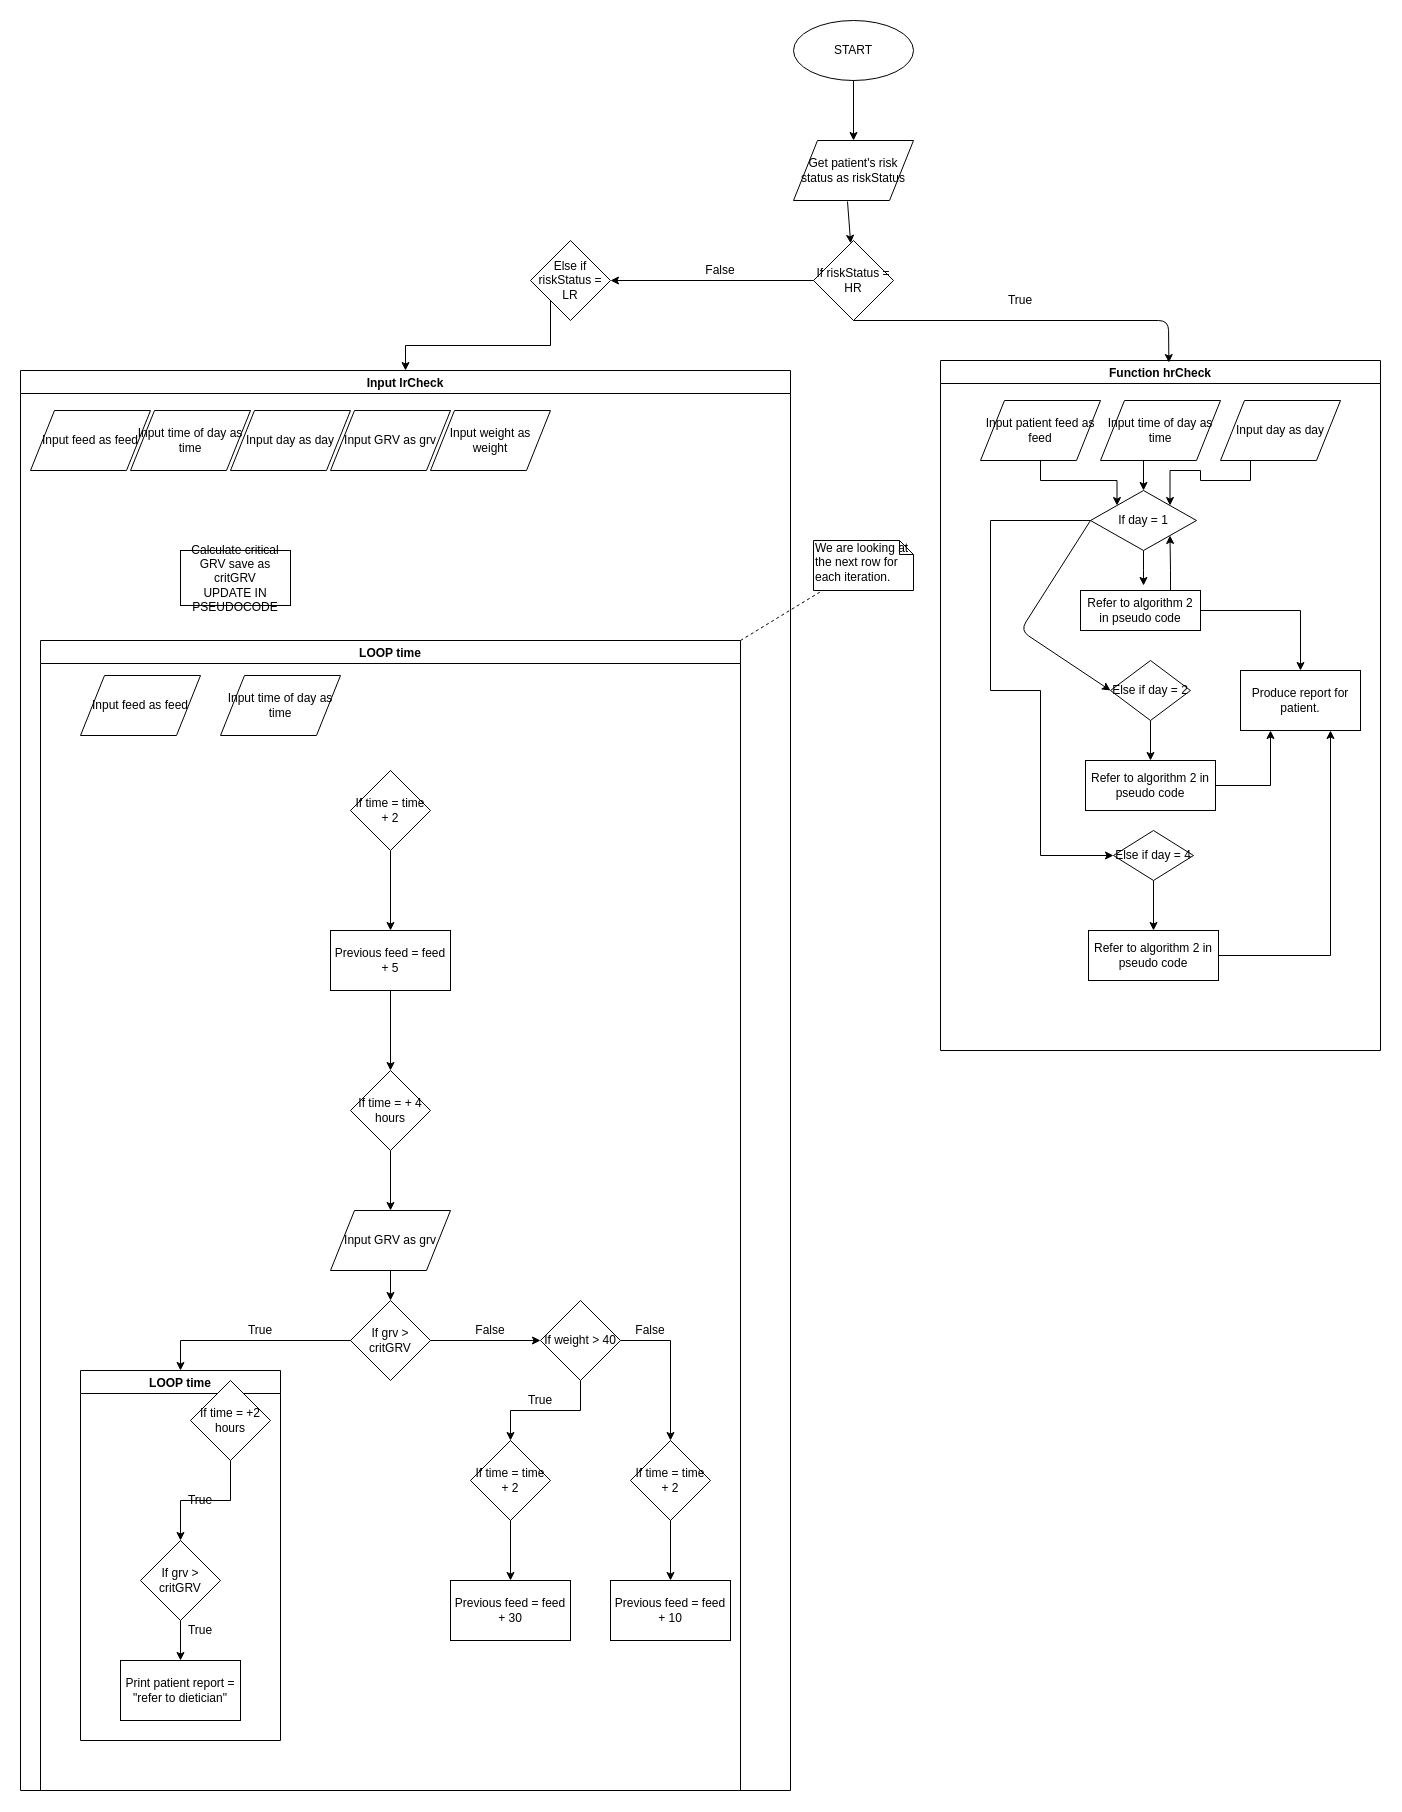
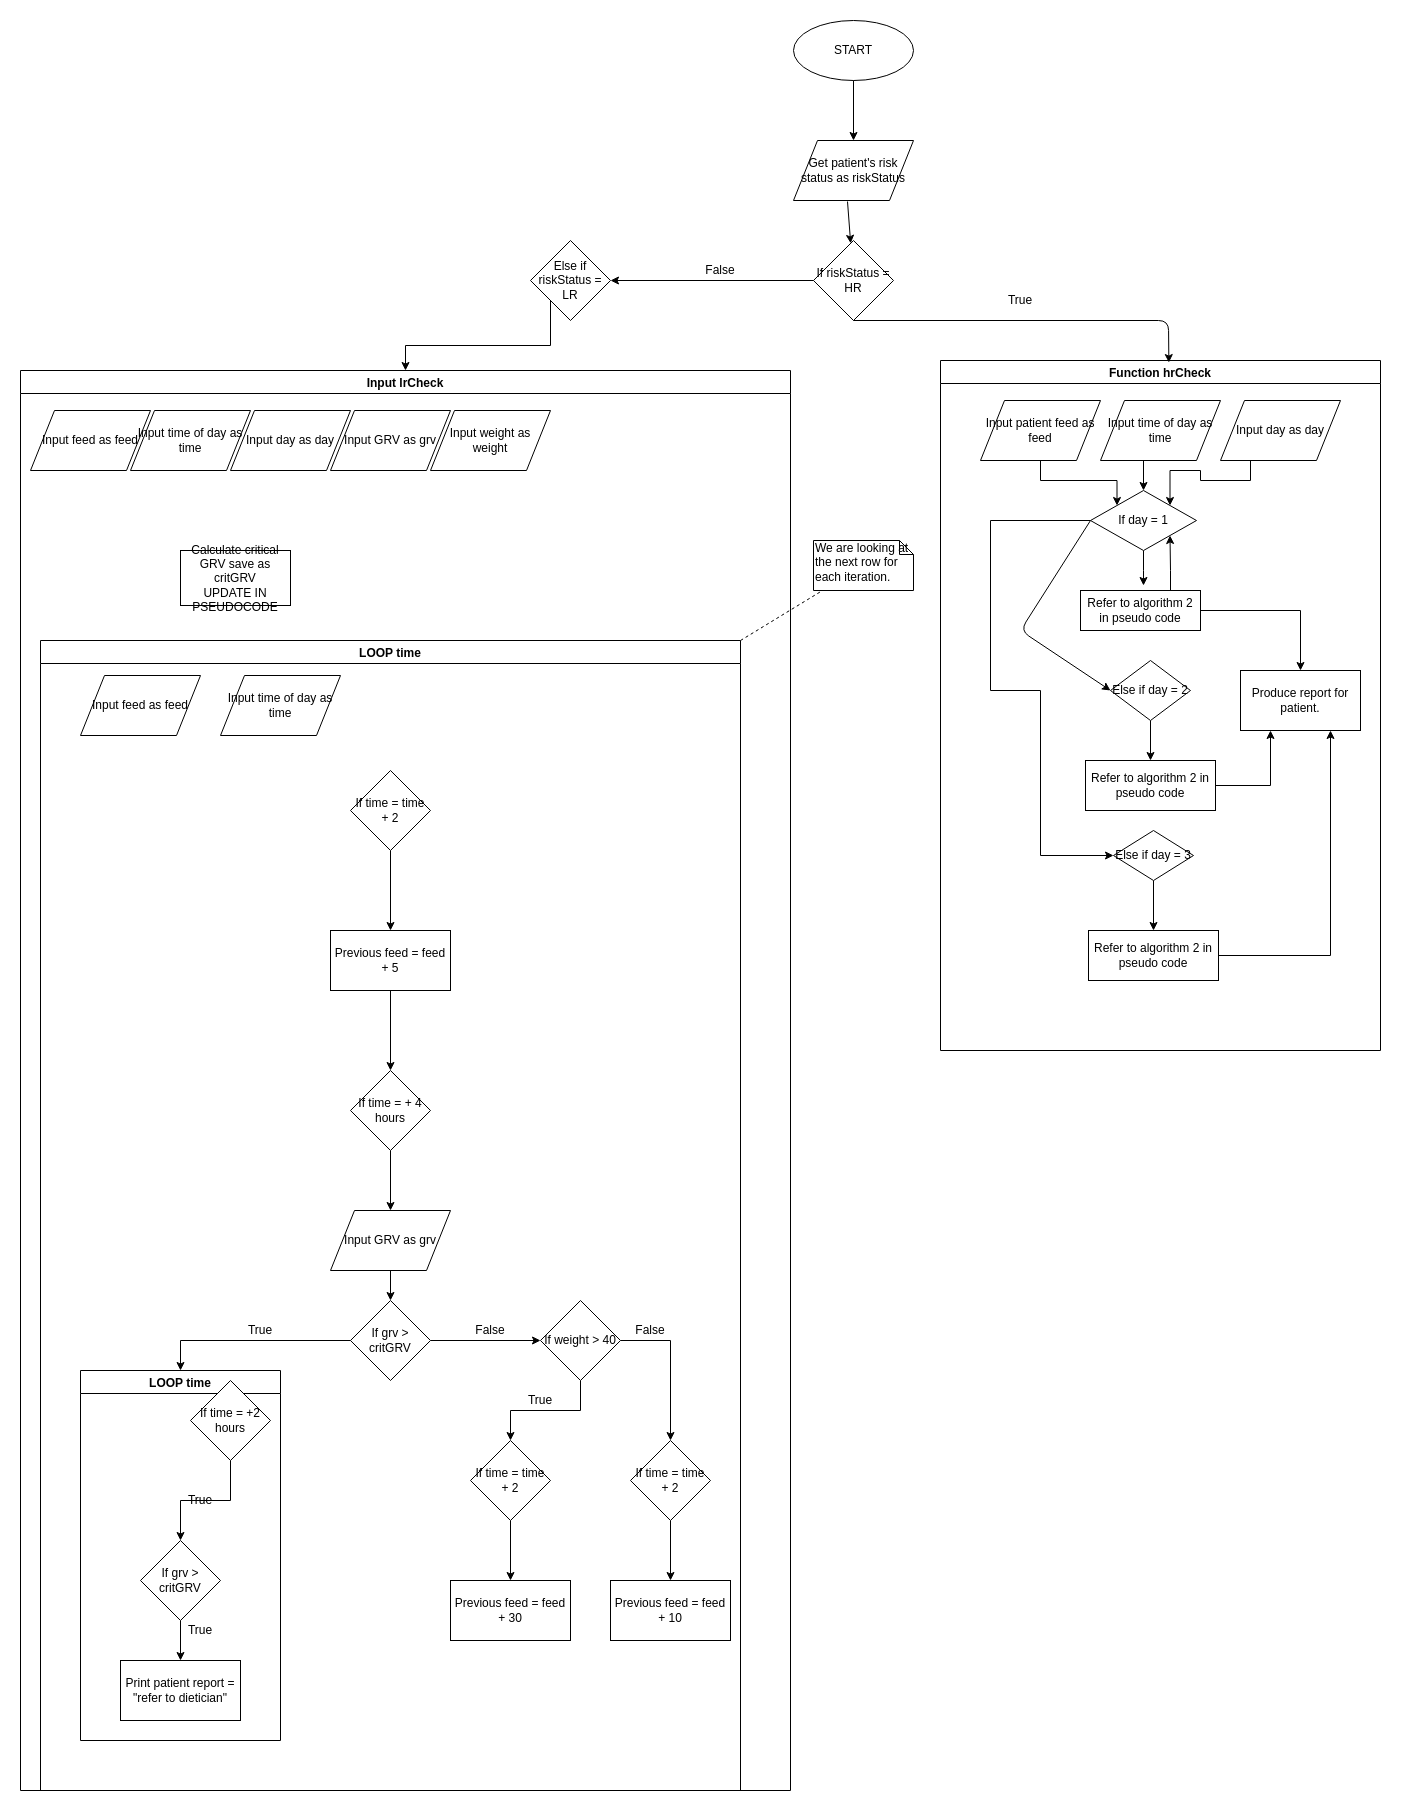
- <mxCell id="30" value="Else if day = 4" style="rhombus;whiteSpace=wrap;html=1;" parent="11" vertex="1"><mxGeometry x="173" y="470" width="80" height="50" as="geometry" /></mxCell>
+ <mxCell id="30" value="Else if day = 3" style="rhombus;whiteSpace=wrap;html=1;" parent="11" vertex="1"><mxGeometry x="173" y="470" width="80" height="50" as="geometry" /></mxCell>
